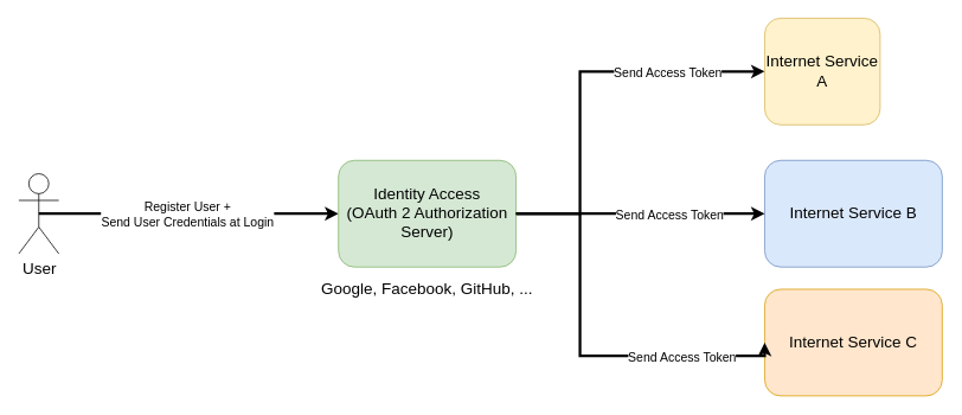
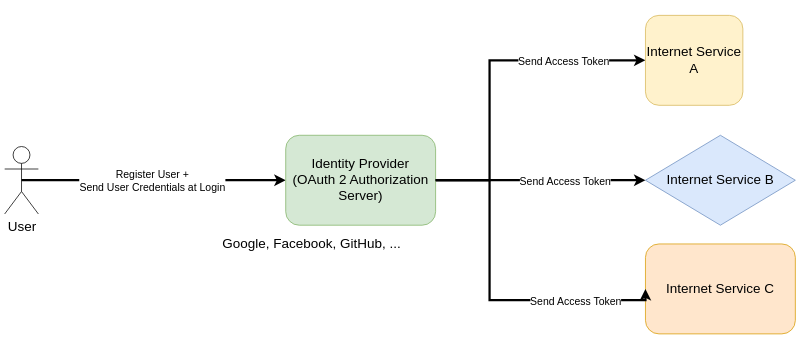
- <mxCell id="7" value="&lt;font style=&quot;font-size: 18px;&quot;&gt;User&lt;/font&gt;" style="shape=umlActor;verticalLabelPosition=bottom;verticalAlign=top;html=1;outlineConnect=0;" parent="1" vertex="1"><mxGeometry x="20" y="195" width="45" height="90" as="geometry" /></mxCell>
+ <mxCell id="7" value="&lt;font style=&quot;font-size: 18px;&quot;&gt;User&lt;/font&gt;" style="shape=umlActor;verticalLabelPosition=bottom;verticalAlign=top;html=1;outlineConnect=0;" parent="1" vertex="1"><mxGeometry x="5" y="195" width="45" height="90" as="geometry" /></mxCell>
- <mxCell id="10" value="&lt;font style=&quot;font-size: 18px;&quot;&gt;Identity Access &lt;br&gt;(OAuth 2 Authorization Server)&lt;/font&gt;" style="rounded=1;whiteSpace=wrap;html=1;fillColor=#d5e8d4;strokeColor=#82b366;" parent="1" vertex="1"><mxGeometry x="380" y="180" width="200" height="120" as="geometry" /></mxCell>
+ <mxCell id="10" value="&lt;font style=&quot;font-size: 18px;&quot;&gt;Identity Provider &lt;br&gt;(OAuth 2 Authorization Server)&lt;/font&gt;" style="rounded=1;whiteSpace=wrap;html=1;fillColor=#d5e8d4;strokeColor=#82b366;" parent="1" vertex="1"><mxGeometry x="380" y="180" width="200" height="120" as="geometry" /></mxCell>
- <mxCell id="5" value="&lt;font style=&quot;font-size: 18px;&quot;&gt;Internet Service B&lt;/font&gt;" style="rounded=1;whiteSpace=wrap;html=1;fillColor=#dae8fc;strokeColor=#6c8ebf;" parent="1" vertex="1"><mxGeometry x="860" y="180" width="200" height="120" as="geometry" /></mxCell>
+ <mxCell id="5" value="&lt;font style=&quot;font-size: 18px;&quot;&gt;Internet Service B&lt;/font&gt;" style="rhombus;whiteSpace=wrap;html=1;fillColor=#dae8fc;strokeColor=#6c8ebf;" parent="1" vertex="1"><mxGeometry x="860" y="180" width="200" height="120" as="geometry" /></mxCell>
- <mxCell id="15" value="&lt;font style=&quot;font-size: 18px;&quot;&gt;Google, Facebook, GitHub, ...&lt;/font&gt;" style="text;html=1;strokeColor=none;fillColor=none;align=center;verticalAlign=middle;whiteSpace=wrap;rounded=0;" parent="1" vertex="1"><mxGeometry x="345" y="310" width="270" height="30" as="geometry" /></mxCell>
+ <mxCell id="15" value="&lt;font style=&quot;font-size: 18px;&quot;&gt;Google, Facebook, GitHub, ...&lt;/font&gt;" style="text;html=1;strokeColor=none;fillColor=none;align=center;verticalAlign=middle;whiteSpace=wrap;rounded=0;" parent="1" vertex="1"><mxGeometry x="280" y="310" width="270" height="30" as="geometry" /></mxCell>
